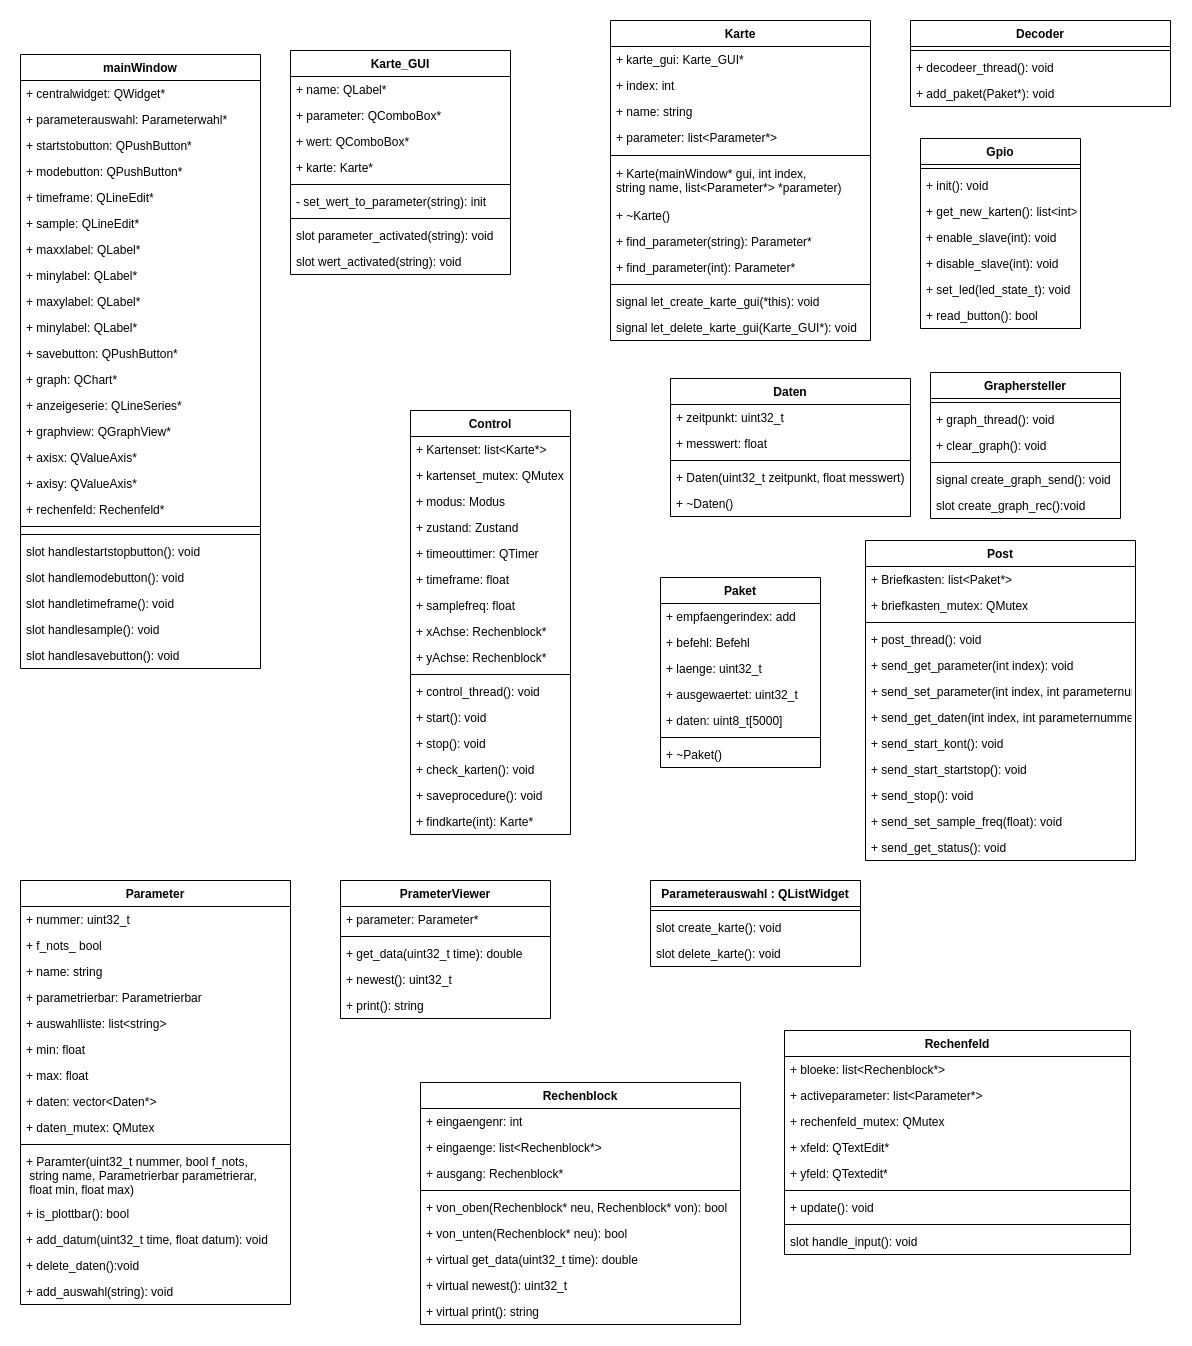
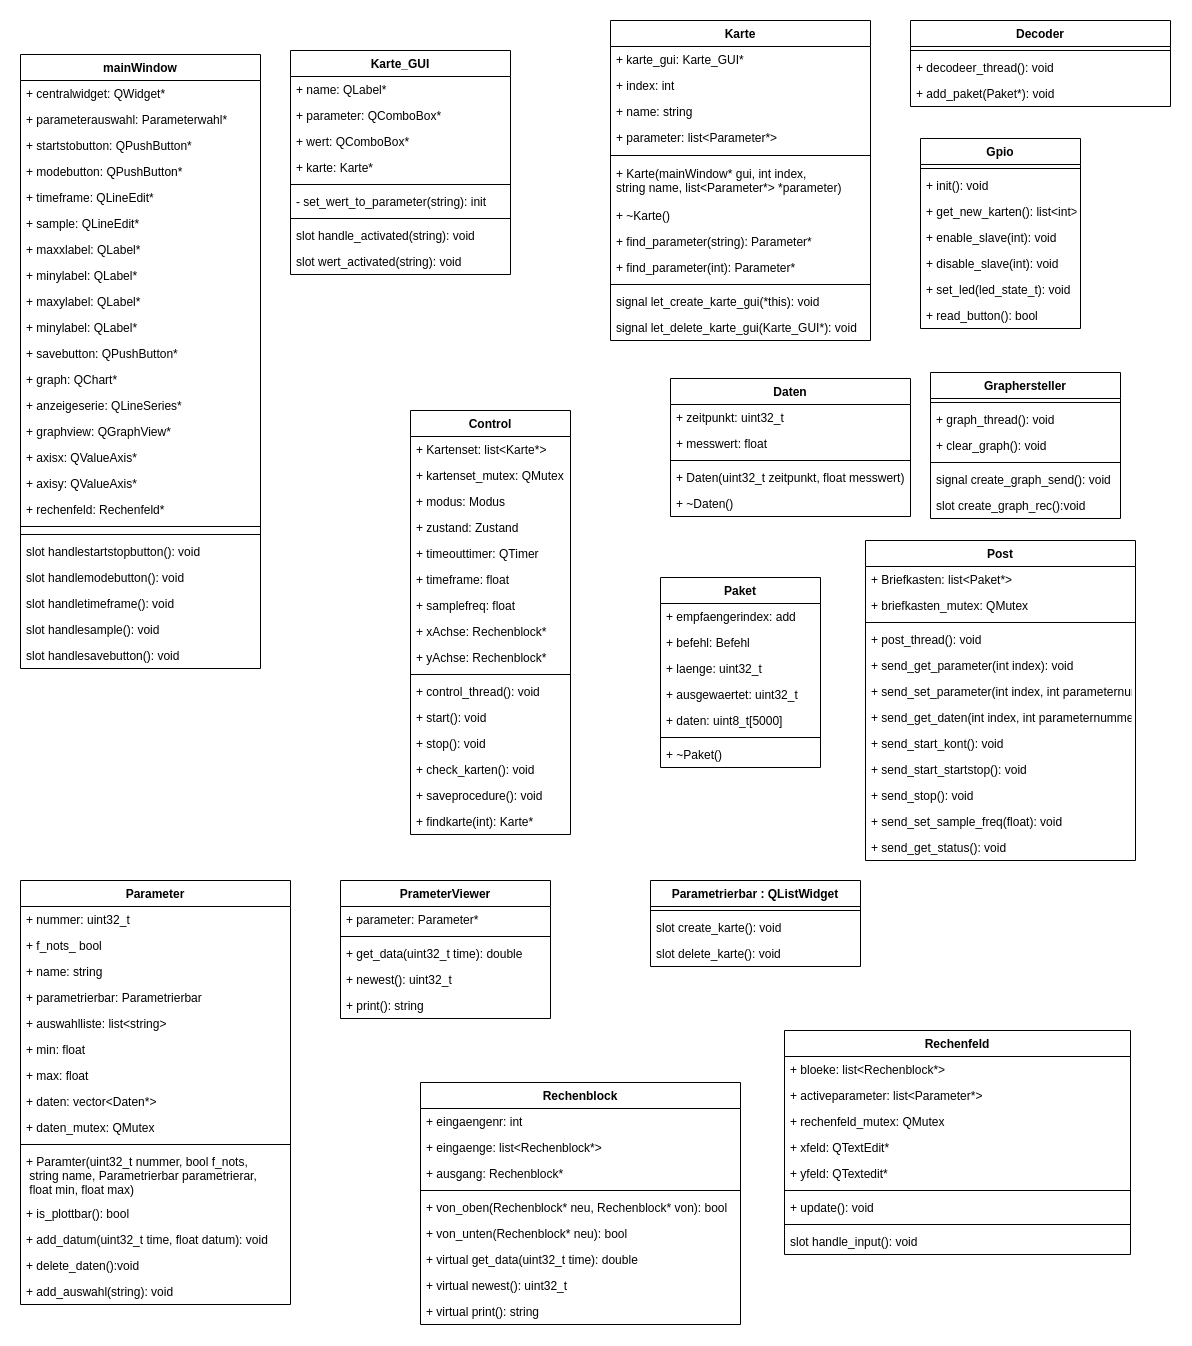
- <mxCell id="65" value="slot parameter_activated(string): void" style="text;strokeColor=none;fillColor=none;align=left;verticalAlign=top;spacingLeft=4;spacingRight=4;overflow=hidden;rotatable=0;points=[[0,0.5],[1,0.5]];portConstraint=eastwest;" vertex="1" parent="57"><mxGeometry y="172" width="220" height="26" as="geometry" /></mxCell>
+ <mxCell id="65" value="slot handle_activated(string): void" style="text;strokeColor=none;fillColor=none;align=left;verticalAlign=top;spacingLeft=4;spacingRight=4;overflow=hidden;rotatable=0;points=[[0,0.5],[1,0.5]];portConstraint=eastwest;" vertex="1" parent="57"><mxGeometry y="172" width="220" height="26" as="geometry" /></mxCell>
- <mxCell id="122" value="Parameterauswahl : QListWidget" style="swimlane;fontStyle=1;align=center;verticalAlign=top;childLayout=stackLayout;horizontal=1;startSize=26;horizontalStack=0;resizeParent=1;resizeParentMax=0;resizeLast=0;collapsible=1;marginBottom=0;" vertex="1" parent="1"><mxGeometry x="650" y="880" width="210" height="86" as="geometry" /></mxCell>
+ <mxCell id="122" value="Parametrierbar : QListWidget" style="swimlane;fontStyle=1;align=center;verticalAlign=top;childLayout=stackLayout;horizontal=1;startSize=26;horizontalStack=0;resizeParent=1;resizeParentMax=0;resizeLast=0;collapsible=1;marginBottom=0;" vertex="1" parent="1"><mxGeometry x="650" y="880" width="210" height="86" as="geometry" /></mxCell>
